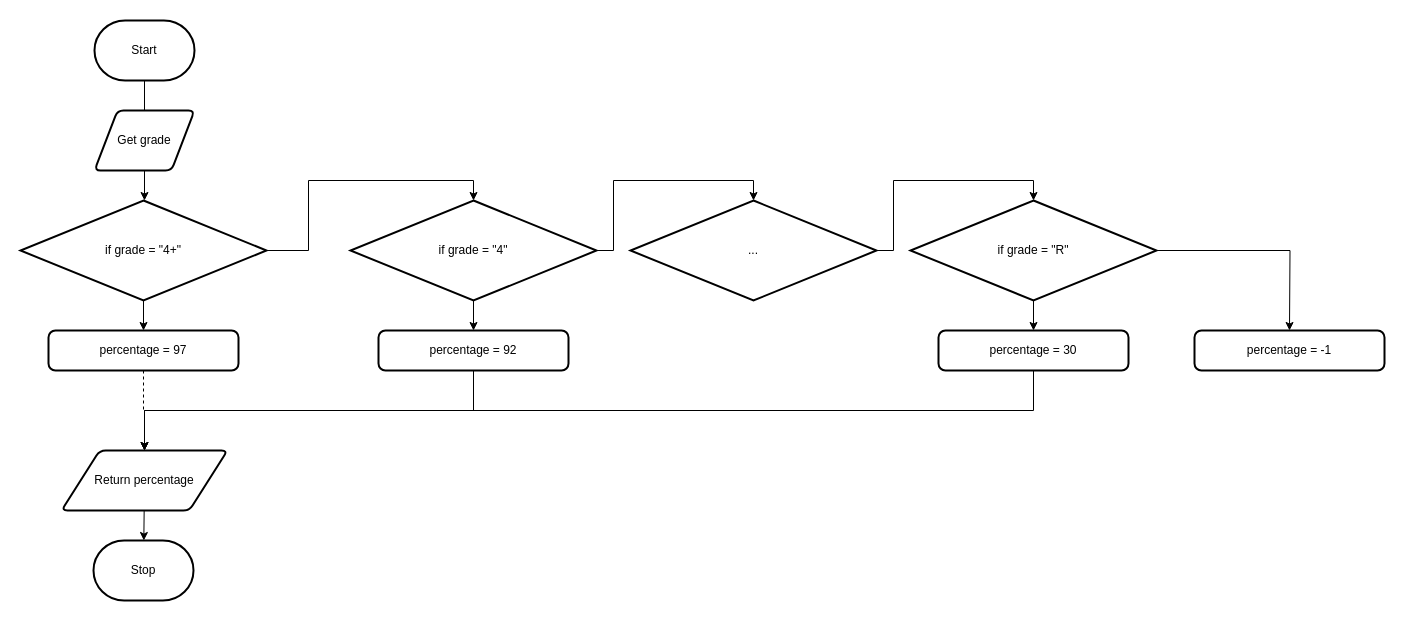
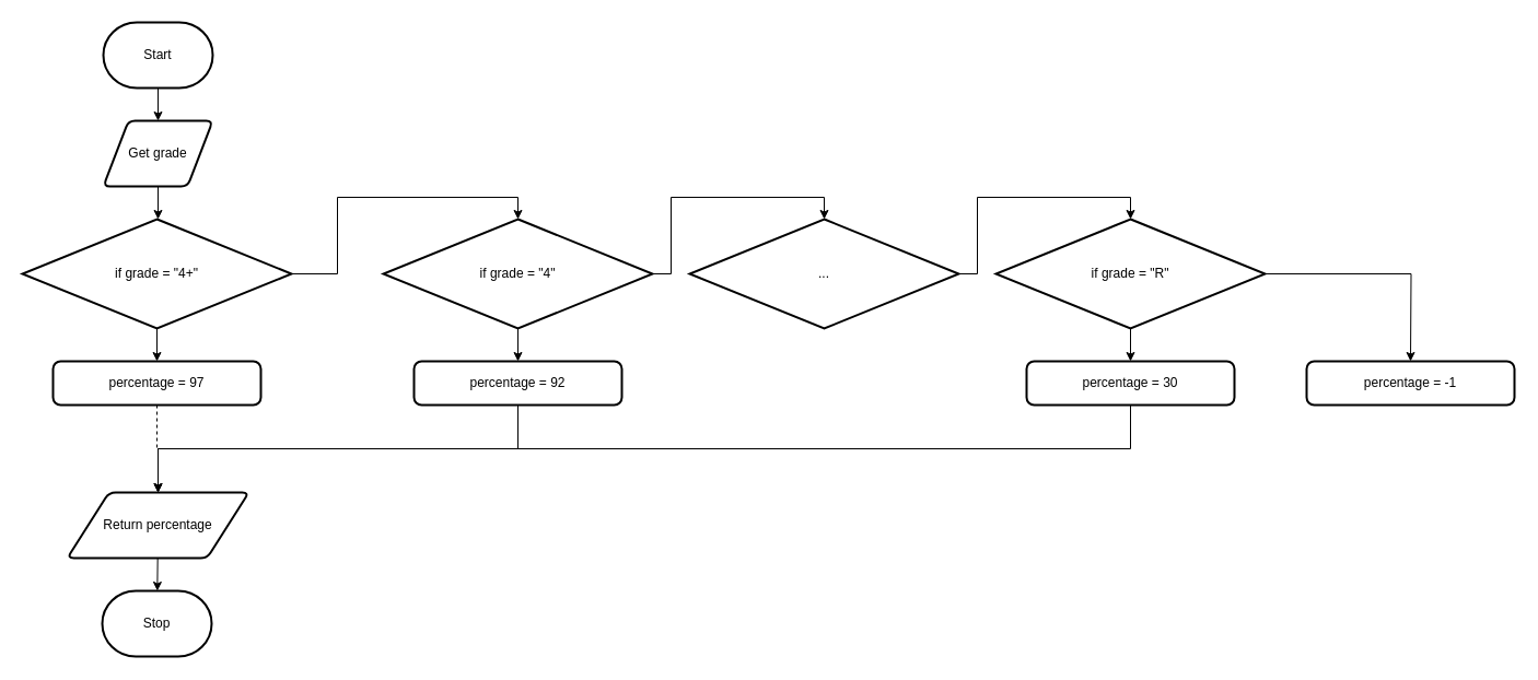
- <mxCell id="2" value="" style="edgeStyle=none;html=1;endArrow=none;" parent="1" source="3" target="5" edge="1"><mxGeometry relative="1" as="geometry" /></mxCell>
+ <mxCell id="2" value="" style="edgeStyle=none;html=1;" parent="1" source="3" target="5" edge="1"><mxGeometry relative="1" as="geometry" /></mxCell>
